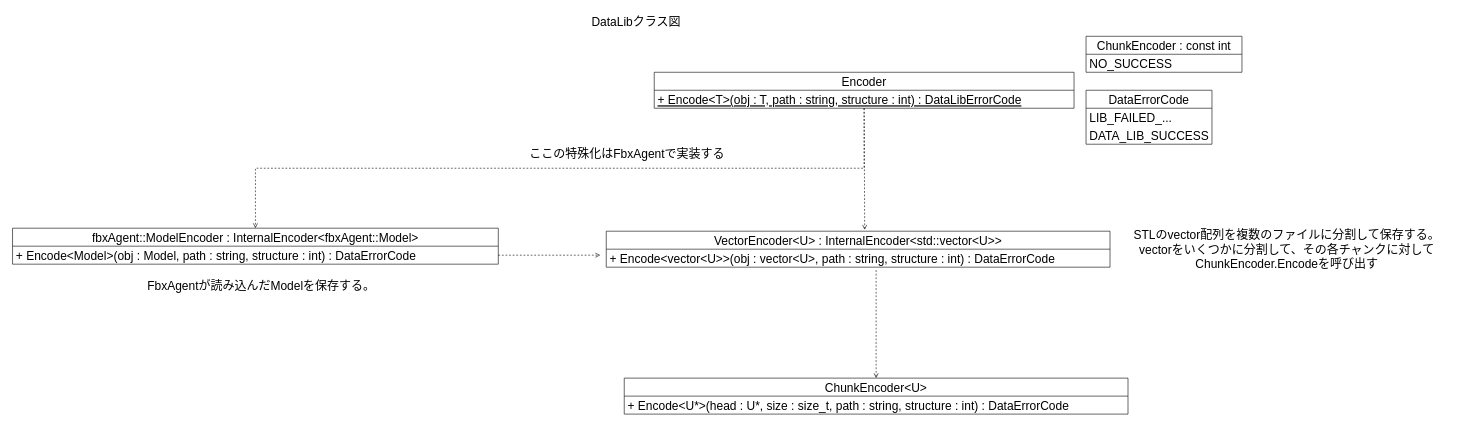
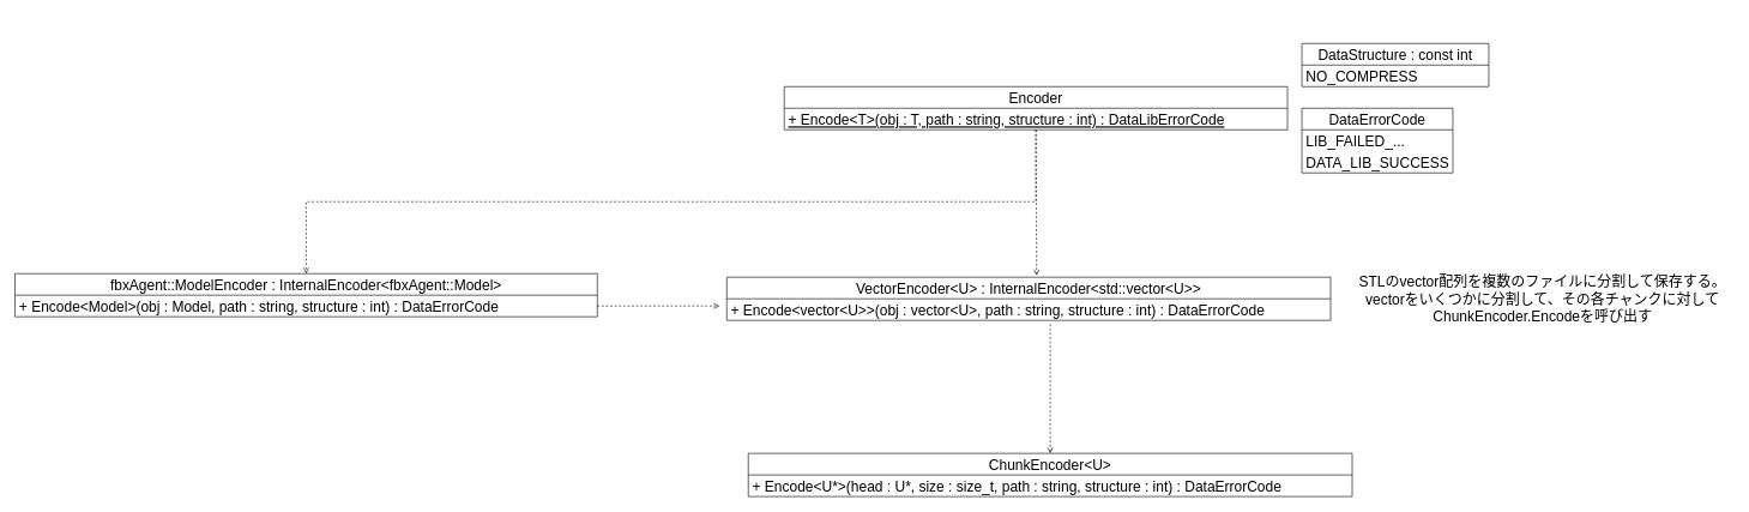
- <mxCell id="2" value="DataLibクラス図" style="text;html=1;strokeColor=none;fillColor=none;align=center;verticalAlign=middle;whiteSpace=wrap;rounded=0;fontSize=20;" parent="1" vertex="1"><mxGeometry x="980" y="20" width="160" height="30" as="geometry" /></mxCell>
- <mxCell id="5" value="ChunkEncoder : const int" style="swimlane;fontStyle=0;childLayout=stackLayout;horizontal=1;startSize=30;horizontalStack=0;resizeParent=1;resizeParentMax=0;resizeLast=0;collapsible=1;marginBottom=0;fontSize=20;" parent="1" vertex="1"><mxGeometry x="1810" y="60" width="260" height="60" as="geometry" /></mxCell>
+ <mxCell id="5" value="DataStructure : const int" style="swimlane;fontStyle=0;childLayout=stackLayout;horizontal=1;startSize=30;horizontalStack=0;resizeParent=1;resizeParentMax=0;resizeLast=0;collapsible=1;marginBottom=0;fontSize=20;" parent="1" vertex="1"><mxGeometry x="1810" y="60" width="260" height="60" as="geometry" /></mxCell>
- <mxCell id="6" value="NO_SUCCESS" style="text;strokeColor=none;fillColor=none;align=left;verticalAlign=middle;spacingLeft=4;spacingRight=4;overflow=hidden;points=[[0,0.5],[1,0.5]];portConstraint=eastwest;rotatable=0;fontSize=20;" parent="5" vertex="1"><mxGeometry y="30" width="260" height="30" as="geometry" /></mxCell>
+ <mxCell id="6" value="NO_COMPRESS" style="text;strokeColor=none;fillColor=none;align=left;verticalAlign=middle;spacingLeft=4;spacingRight=4;overflow=hidden;points=[[0,0.5],[1,0.5]];portConstraint=eastwest;rotatable=0;fontSize=20;" parent="5" vertex="1"><mxGeometry y="30" width="260" height="30" as="geometry" /></mxCell>
- <mxCell id="20" value="ここの特殊化はFbxAgentで実装する" style="text;html=1;strokeColor=none;fillColor=none;align=center;verticalAlign=middle;whiteSpace=wrap;rounded=0;fontSize=20;" vertex="1" parent="1"><mxGeometry x="870" y="240" width="350" height="30" as="geometry" /></mxCell>
- <mxCell id="17" value="FbxAgentが読み込んだModelを保存する。" style="text;html=1;strokeColor=none;fillColor=none;align=center;verticalAlign=middle;whiteSpace=wrap;rounded=0;fontSize=20;" parent="1" vertex="1"><mxGeometry x="170" y="460" width="530" height="30" as="geometry" /></mxCell>
